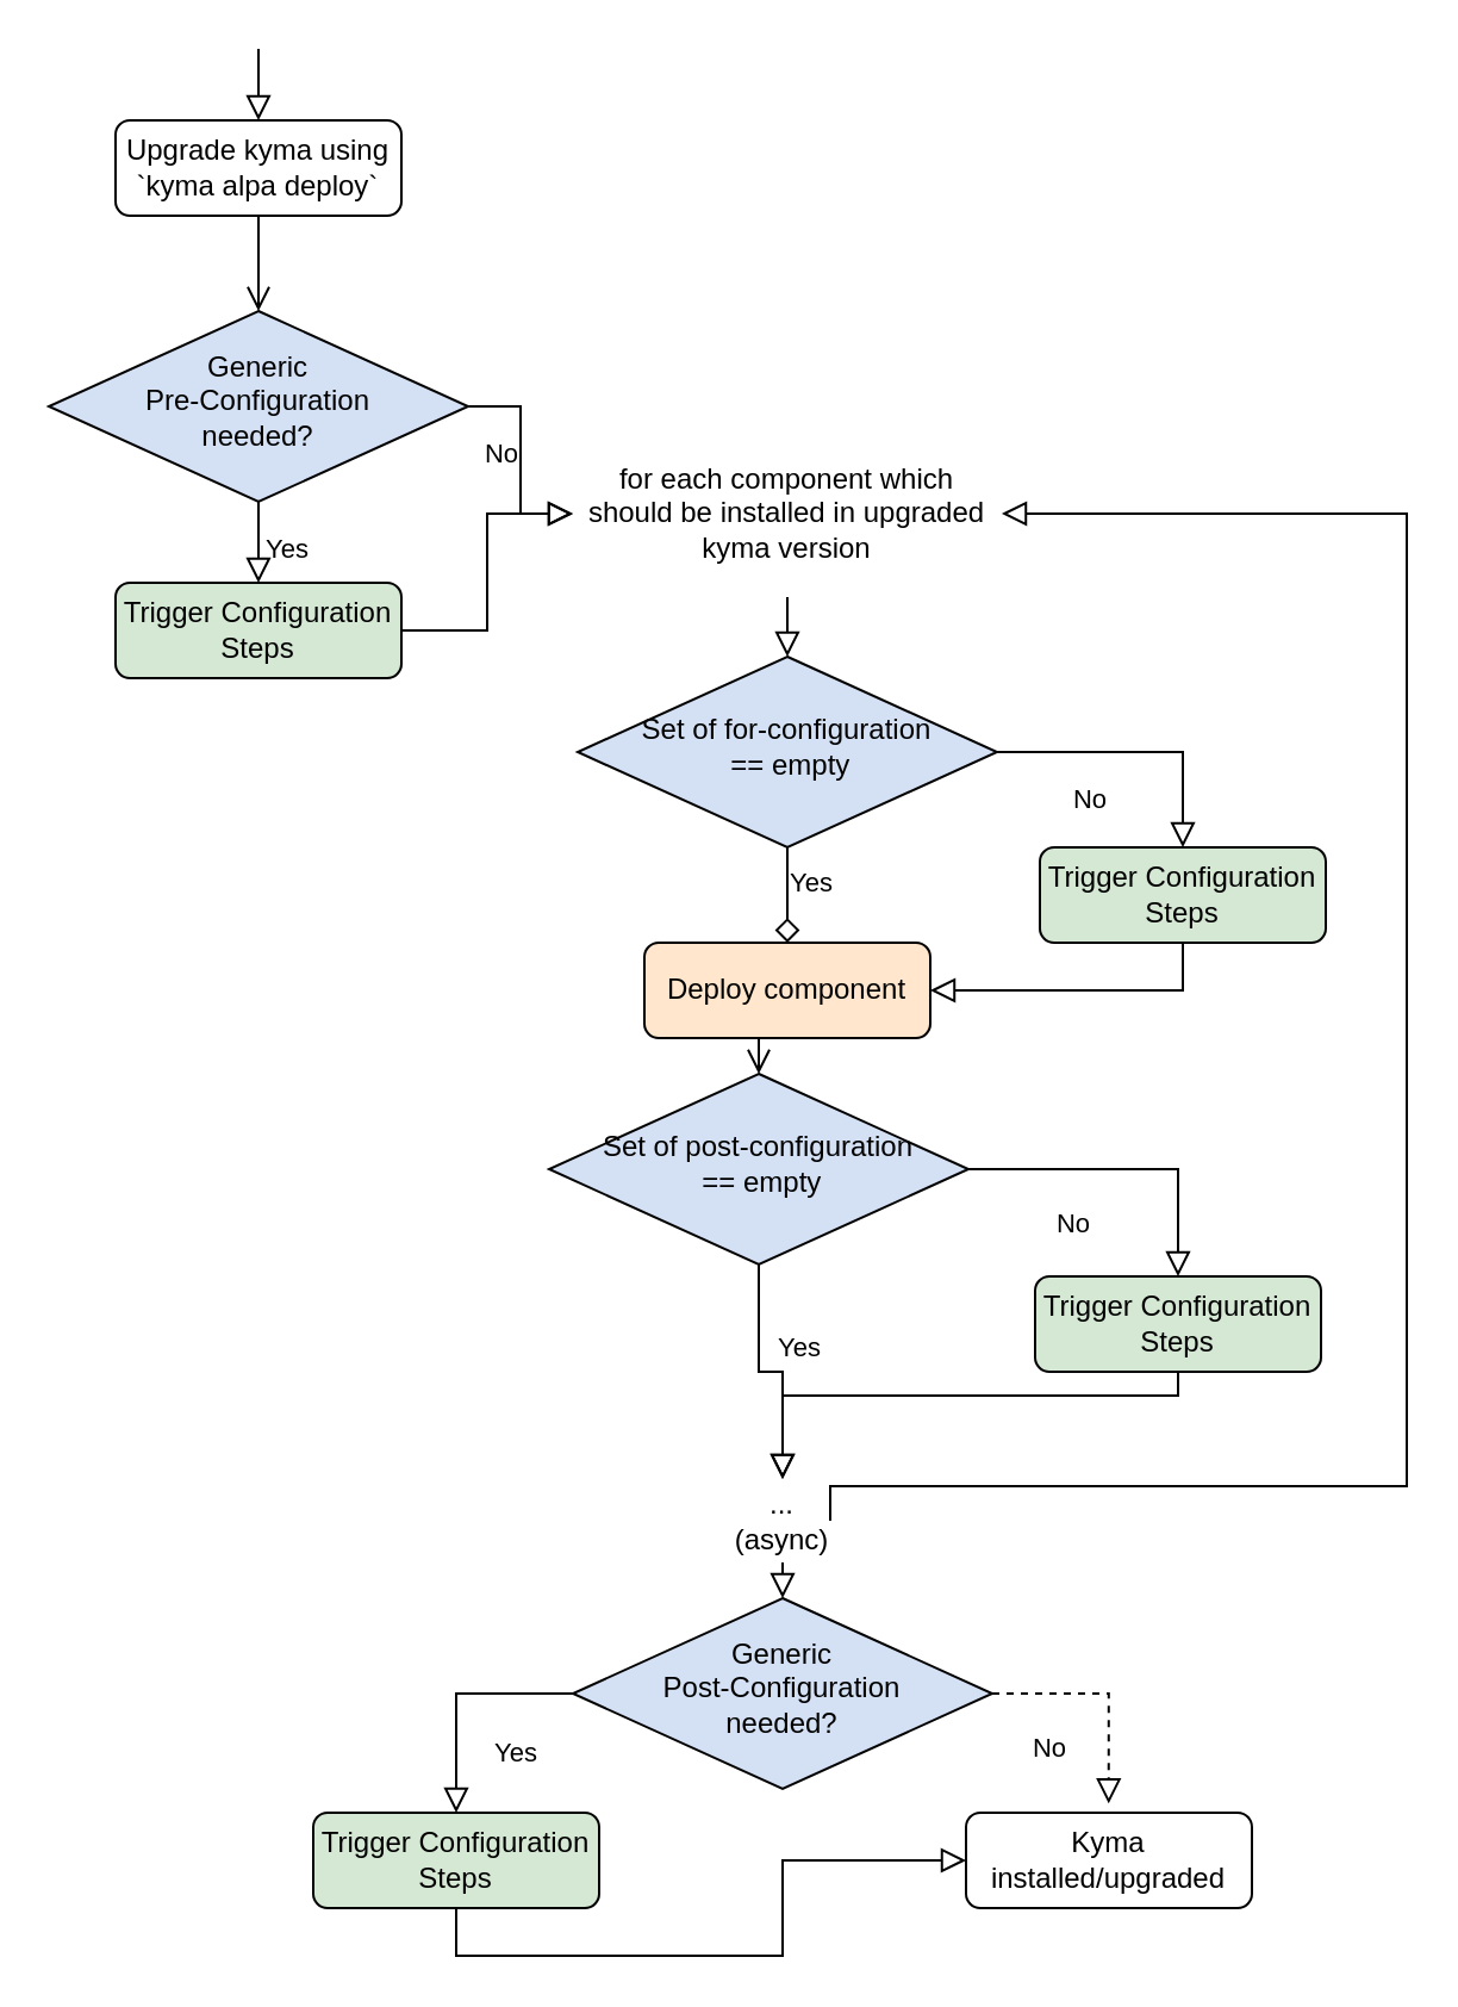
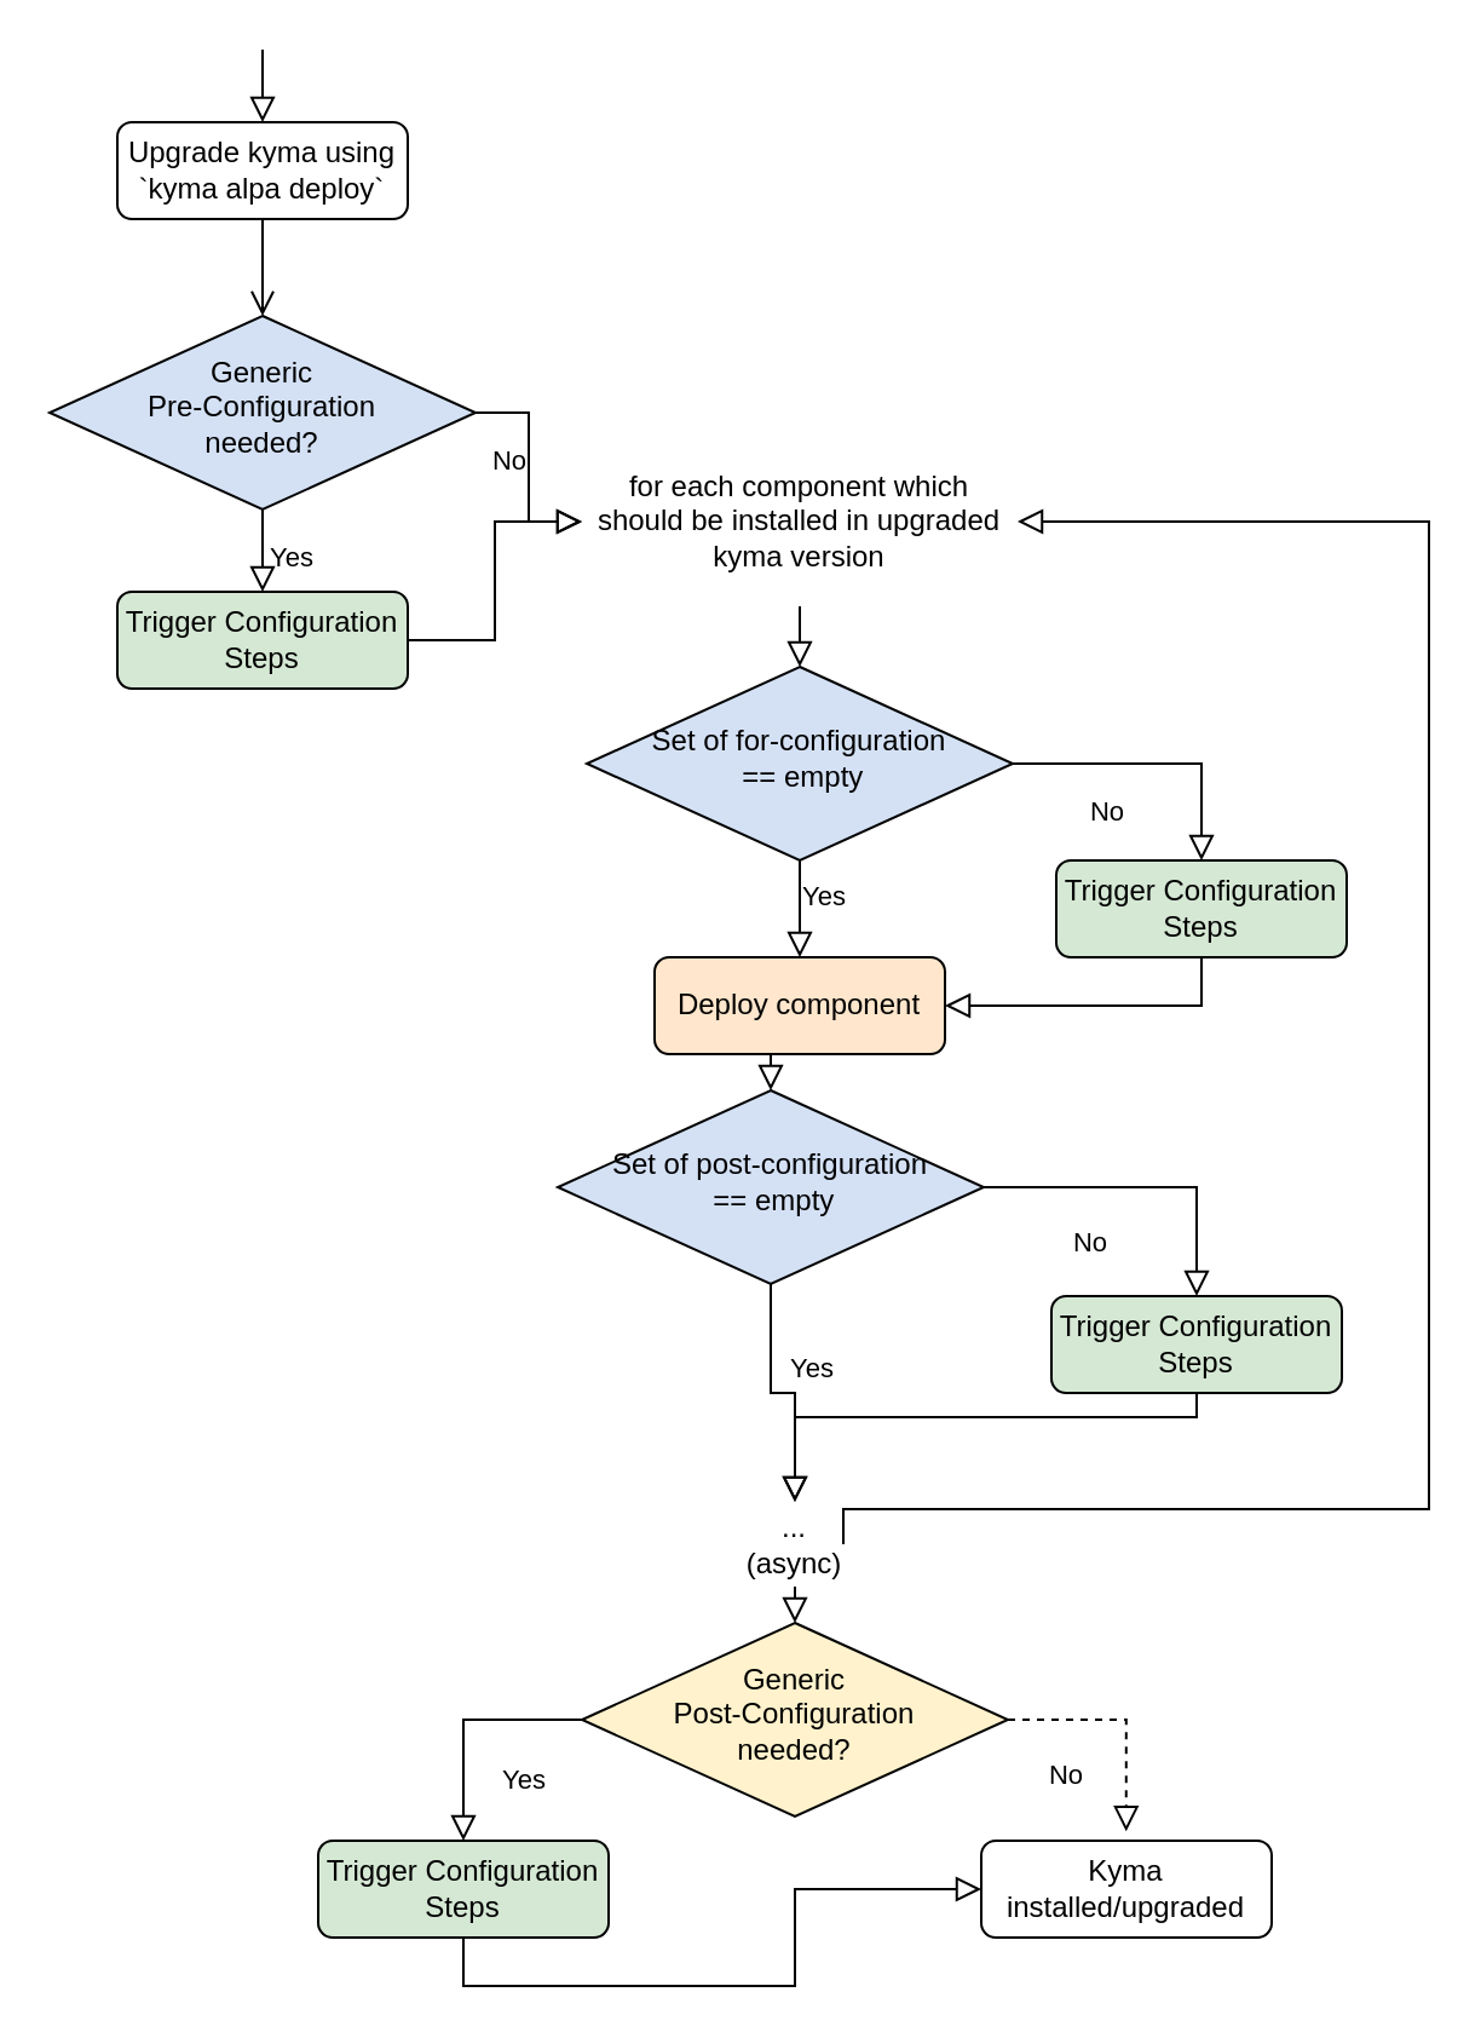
- <mxCell id="11" value="Yes" style="rounded=0;html=1;jettySize=auto;orthogonalLoop=1;fontSize=11;endArrow=diamond;endFill=0;endSize=8;strokeWidth=1;shadow=0;labelBackgroundColor=none;edgeStyle=orthogonalEdgeStyle;exitX=0.5;exitY=1;exitDx=0;exitDy=0;entryX=0.5;entryY=0;entryDx=0;entryDy=0;" edge="1" parent="1" source="9" target="14"><mxGeometry y="40" as="geometry"><mxPoint x="10" y="-5" as="offset" /><mxPoint x="252" y="45" as="sourcePoint" /><mxPoint x="330" y="395" as="targetPoint" /></mxGeometry></mxCell>
+ <mxCell id="11" value="Yes" style="rounded=0;html=1;jettySize=auto;orthogonalLoop=1;fontSize=11;endArrow=block;endFill=0;endSize=8;strokeWidth=1;shadow=0;labelBackgroundColor=none;edgeStyle=orthogonalEdgeStyle;exitX=0.5;exitY=1;exitDx=0;exitDy=0;entryX=0.5;entryY=0;entryDx=0;entryDy=0;" edge="1" parent="1" source="9" target="14"><mxGeometry y="40" as="geometry"><mxPoint x="10" y="-5" as="offset" /><mxPoint x="252" y="45" as="sourcePoint" /><mxPoint x="330" y="395" as="targetPoint" /></mxGeometry></mxCell>
- <mxCell id="18" value="" style="rounded=0;html=1;jettySize=auto;orthogonalLoop=1;fontSize=11;endArrow=open;endFill=0;endSize=8;strokeWidth=1;shadow=0;labelBackgroundColor=none;edgeStyle=orthogonalEdgeStyle;exitX=0.5;exitY=1;exitDx=0;exitDy=0;entryX=0.5;entryY=0;entryDx=0;entryDy=0;" edge="1" parent="1" source="14" target="15"><mxGeometry x="394" y="80" as="geometry"><mxPoint as="offset" /><mxPoint x="340" y="365" as="sourcePoint" /><mxPoint x="340" y="405" as="targetPoint" /></mxGeometry></mxCell>
+ <mxCell id="18" value="" style="rounded=0;html=1;jettySize=auto;orthogonalLoop=1;fontSize=11;endArrow=block;endFill=0;endSize=8;strokeWidth=1;shadow=0;labelBackgroundColor=none;edgeStyle=orthogonalEdgeStyle;exitX=0.5;exitY=1;exitDx=0;exitDy=0;entryX=0.5;entryY=0;entryDx=0;entryDy=0;" edge="1" parent="1" source="14" target="15"><mxGeometry x="394" y="80" as="geometry"><mxPoint as="offset" /><mxPoint x="340" y="365" as="sourcePoint" /><mxPoint x="340" y="405" as="targetPoint" /></mxGeometry></mxCell>
- <mxCell id="24" value="Generic &lt;br&gt;Post-Configuration&lt;br&gt;needed?" style="rhombus;whiteSpace=wrap;html=1;shadow=0;fontFamily=Helvetica;fontSize=12;align=center;strokeWidth=1;spacing=6;spacingTop=-4;fillColor=#D4E1F5;" vertex="1" parent="1"><mxGeometry x="240" y="670" width="176" height="80" as="geometry" /></mxCell>
+ <mxCell id="24" value="Generic &lt;br&gt;Post-Configuration&lt;br&gt;needed?" style="rhombus;whiteSpace=wrap;html=1;shadow=0;fontFamily=Helvetica;fontSize=12;align=center;strokeWidth=1;spacing=6;spacingTop=-4;fillColor=#fff2cc;" vertex="1" parent="1"><mxGeometry x="240" y="670" width="176" height="80" as="geometry" /></mxCell>
